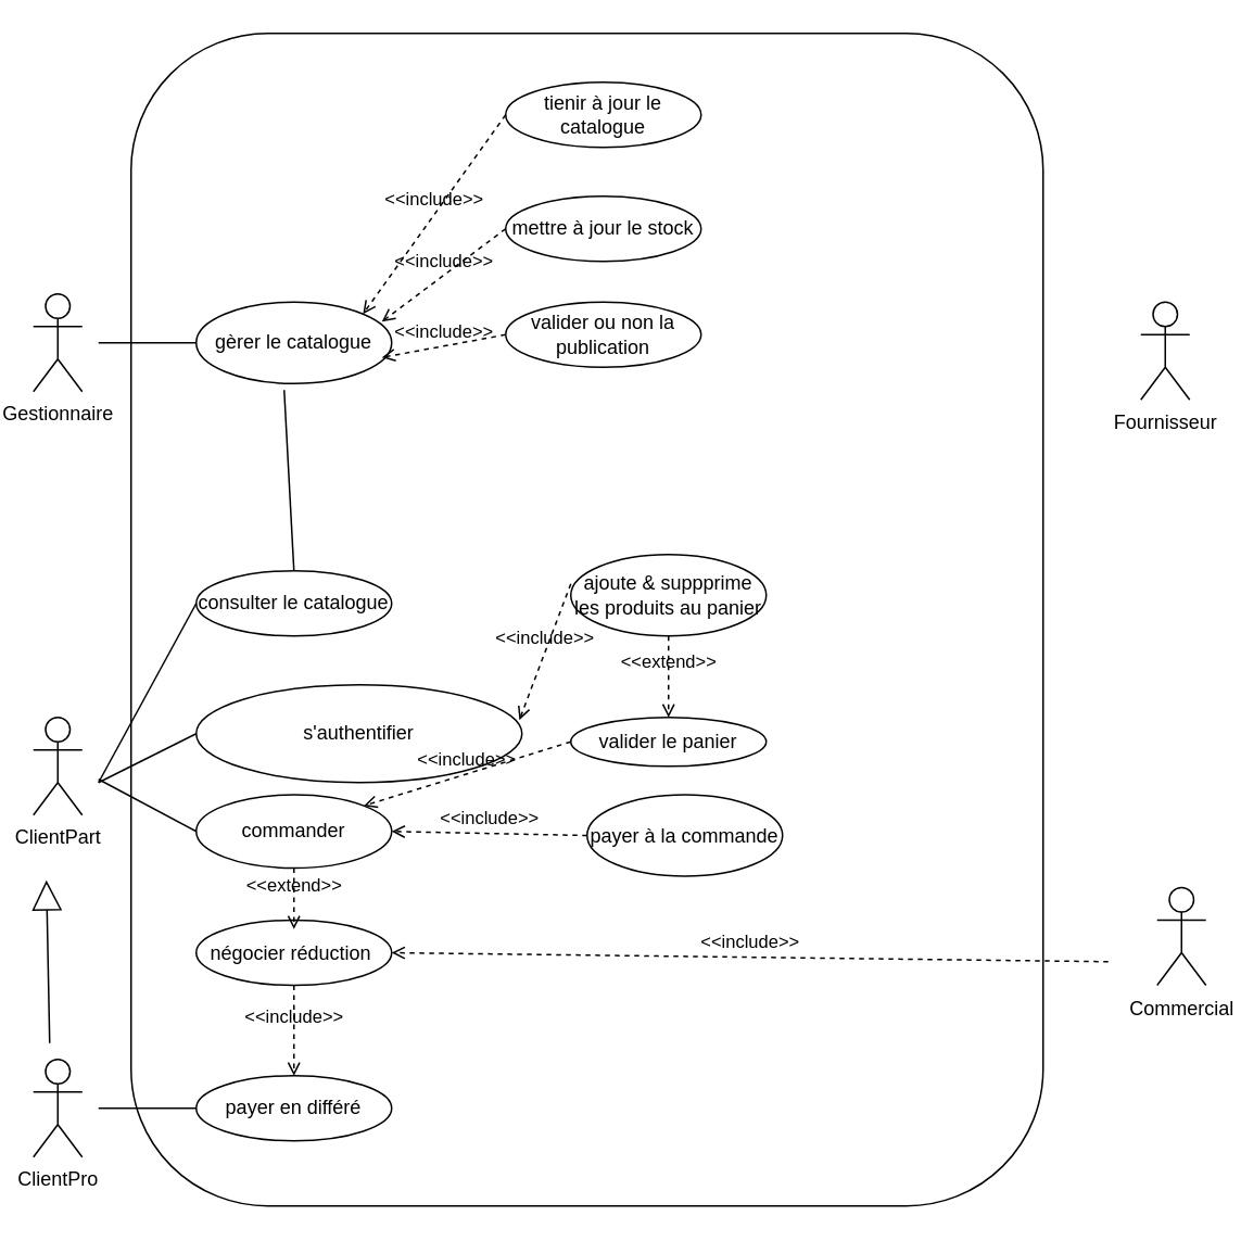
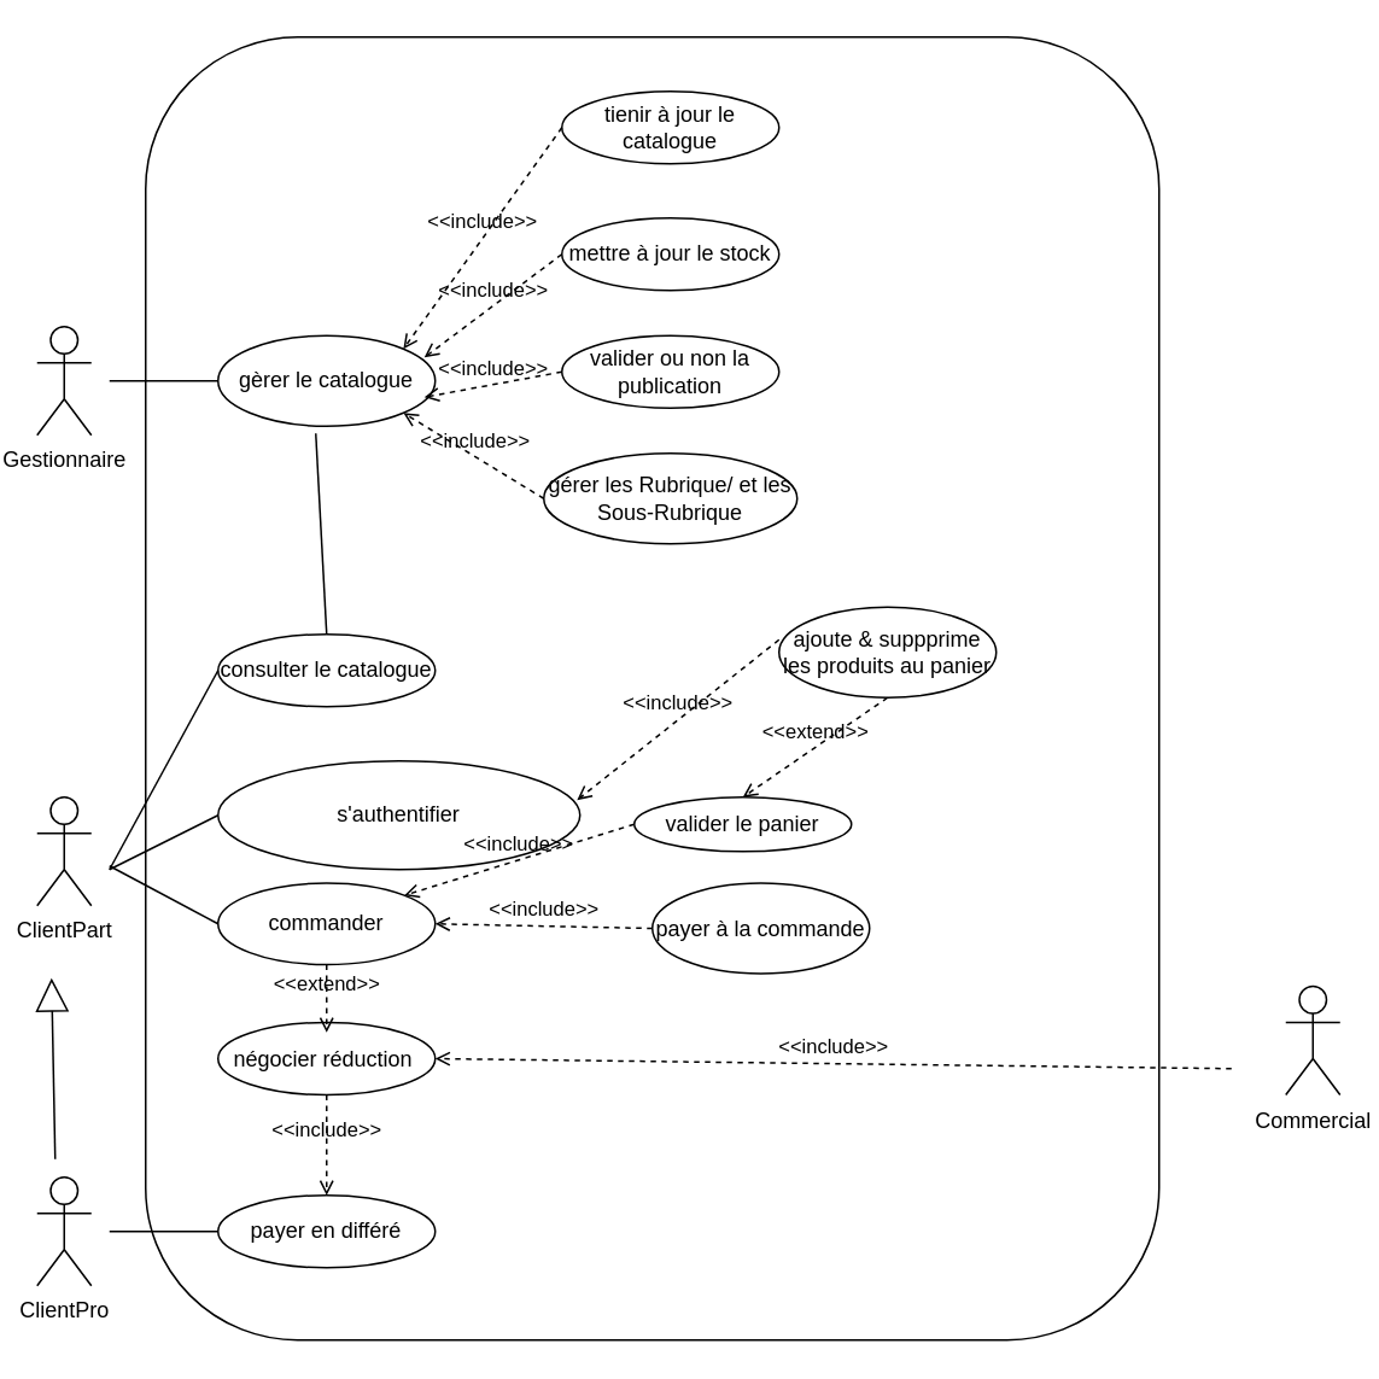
- <mxCell id="6" value="&lt;font style=&quot;vertical-align: inherit;&quot;&gt;&lt;font style=&quot;vertical-align: inherit;&quot;&gt;Fournisseur&lt;/font&gt;&lt;/font&gt;" style="shape=umlActor;verticalLabelPosition=bottom;verticalAlign=top;html=1;outlineConnect=0;rounded=1;" parent="1" vertex="1"><mxGeometry x="700" y="185" width="30" height="60" as="geometry" /></mxCell>
+ <mxCell id="21" value="&amp;lt;&amp;lt;include&amp;gt;&amp;gt;" style="html=1;verticalAlign=bottom;labelBackgroundColor=none;endArrow=open;endFill=0;dashed=1;rounded=0;exitX=0;exitY=0.5;exitDx=0;exitDy=0;entryX=1;entryY=1;entryDx=0;entryDy=0;" edge="1" parent="1" source="11" target="16"><mxGeometry width="160" relative="1" as="geometry"><mxPoint x="670" y="410" as="sourcePoint" /><mxPoint x="830" y="410" as="targetPoint" /></mxGeometry></mxCell>
+ <mxCell id="11" value="gérer les Rubrique/ et les Sous-Rubrique" style="ellipse;whiteSpace=wrap;html=1;" parent="1" vertex="1"><mxGeometry x="300" y="250" width="140" height="50" as="geometry" /></mxCell>
- <mxCell id="29" value="ajoute &amp;amp; suppprime les produits au panier" style="ellipse;whiteSpace=wrap;html=1;" vertex="1" parent="1"><mxGeometry x="350" y="340" width="120" height="50" as="geometry" /></mxCell>
+ <mxCell id="29" value="ajoute &amp;amp; suppprime les produits au panier" style="ellipse;whiteSpace=wrap;html=1;" vertex="1" parent="1"><mxGeometry x="430" y="335" width="120" height="50" as="geometry" /></mxCell>
